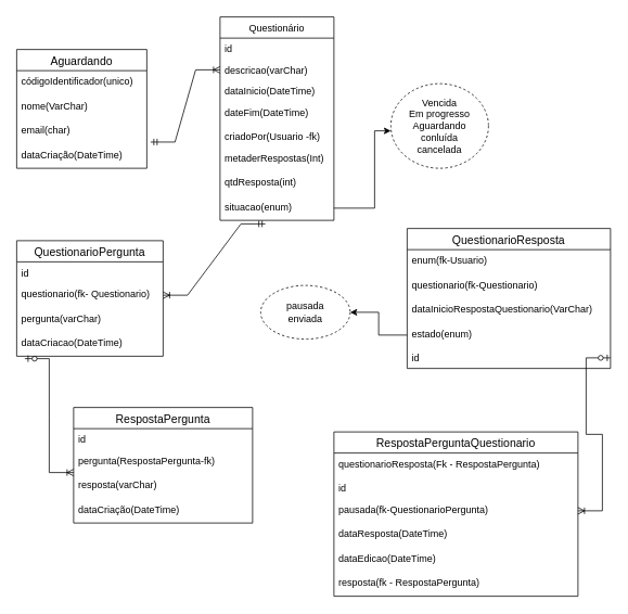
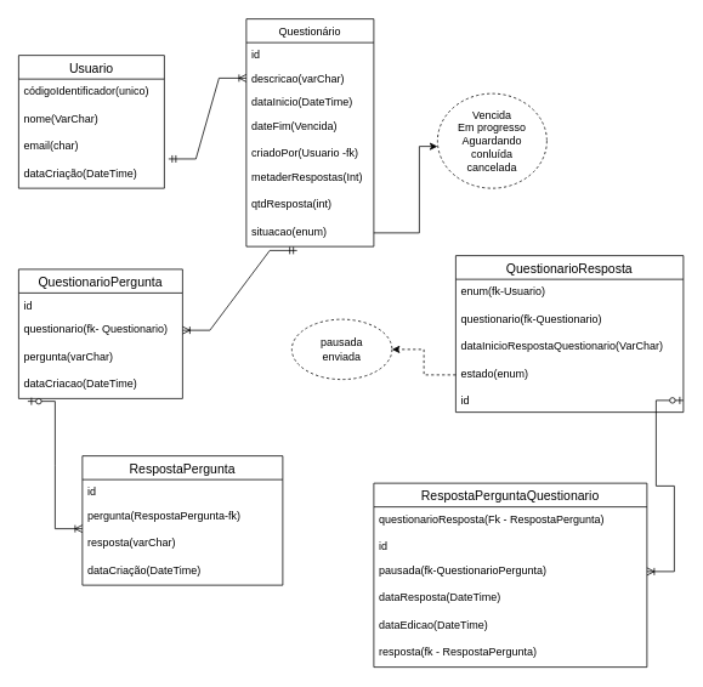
- <mxCell id="2" value="Aguardando" style="swimlane;fontStyle=0;childLayout=stackLayout;horizontal=1;startSize=26;horizontalStack=0;resizeParent=1;resizeParentMax=0;resizeLast=0;collapsible=1;marginBottom=0;align=center;fontSize=14;" vertex="1" parent="1"><mxGeometry x="20" y="60" width="160" height="146" as="geometry" /></mxCell>
+ <mxCell id="2" value="Usuario" style="swimlane;fontStyle=0;childLayout=stackLayout;horizontal=1;startSize=26;horizontalStack=0;resizeParent=1;resizeParentMax=0;resizeLast=0;collapsible=1;marginBottom=0;align=center;fontSize=14;" vertex="1" parent="1"><mxGeometry x="20" y="60" width="160" height="146" as="geometry" /></mxCell>
- <mxCell id="11" value="dateFim(DateTime)" style="text;strokeColor=none;fillColor=none;spacingLeft=4;spacingRight=4;overflow=hidden;rotatable=0;points=[[0,0.5],[1,0.5]];portConstraint=eastwest;fontSize=12;" vertex="1" parent="7"><mxGeometry y="104" width="140" height="30" as="geometry" /></mxCell>
+ <mxCell id="11" value="dateFim(Vencida)" style="text;strokeColor=none;fillColor=none;spacingLeft=4;spacingRight=4;overflow=hidden;rotatable=0;points=[[0,0.5],[1,0.5]];portConstraint=eastwest;fontSize=12;" vertex="1" parent="7"><mxGeometry y="104" width="140" height="30" as="geometry" /></mxCell>
- <mxCell id="35" style="edgeStyle=orthogonalEdgeStyle;rounded=0;orthogonalLoop=1;jettySize=auto;html=1;exitX=0;exitY=0.5;exitDx=0;exitDy=0;entryX=1;entryY=0.5;entryDx=0;entryDy=0;" edge="1" parent="1" source="32" target="34"><mxGeometry relative="1" as="geometry" /></mxCell>
+ <mxCell id="35" style="edgeStyle=orthogonalEdgeStyle;rounded=0;orthogonalLoop=1;jettySize=auto;html=1;exitX=0;exitY=0.5;exitDx=0;exitDy=0;entryX=1;entryY=0.5;entryDx=0;entryDy=0;dashed=1;" edge="1" parent="1" source="32" target="34"><mxGeometry relative="1" as="geometry" /></mxCell>
